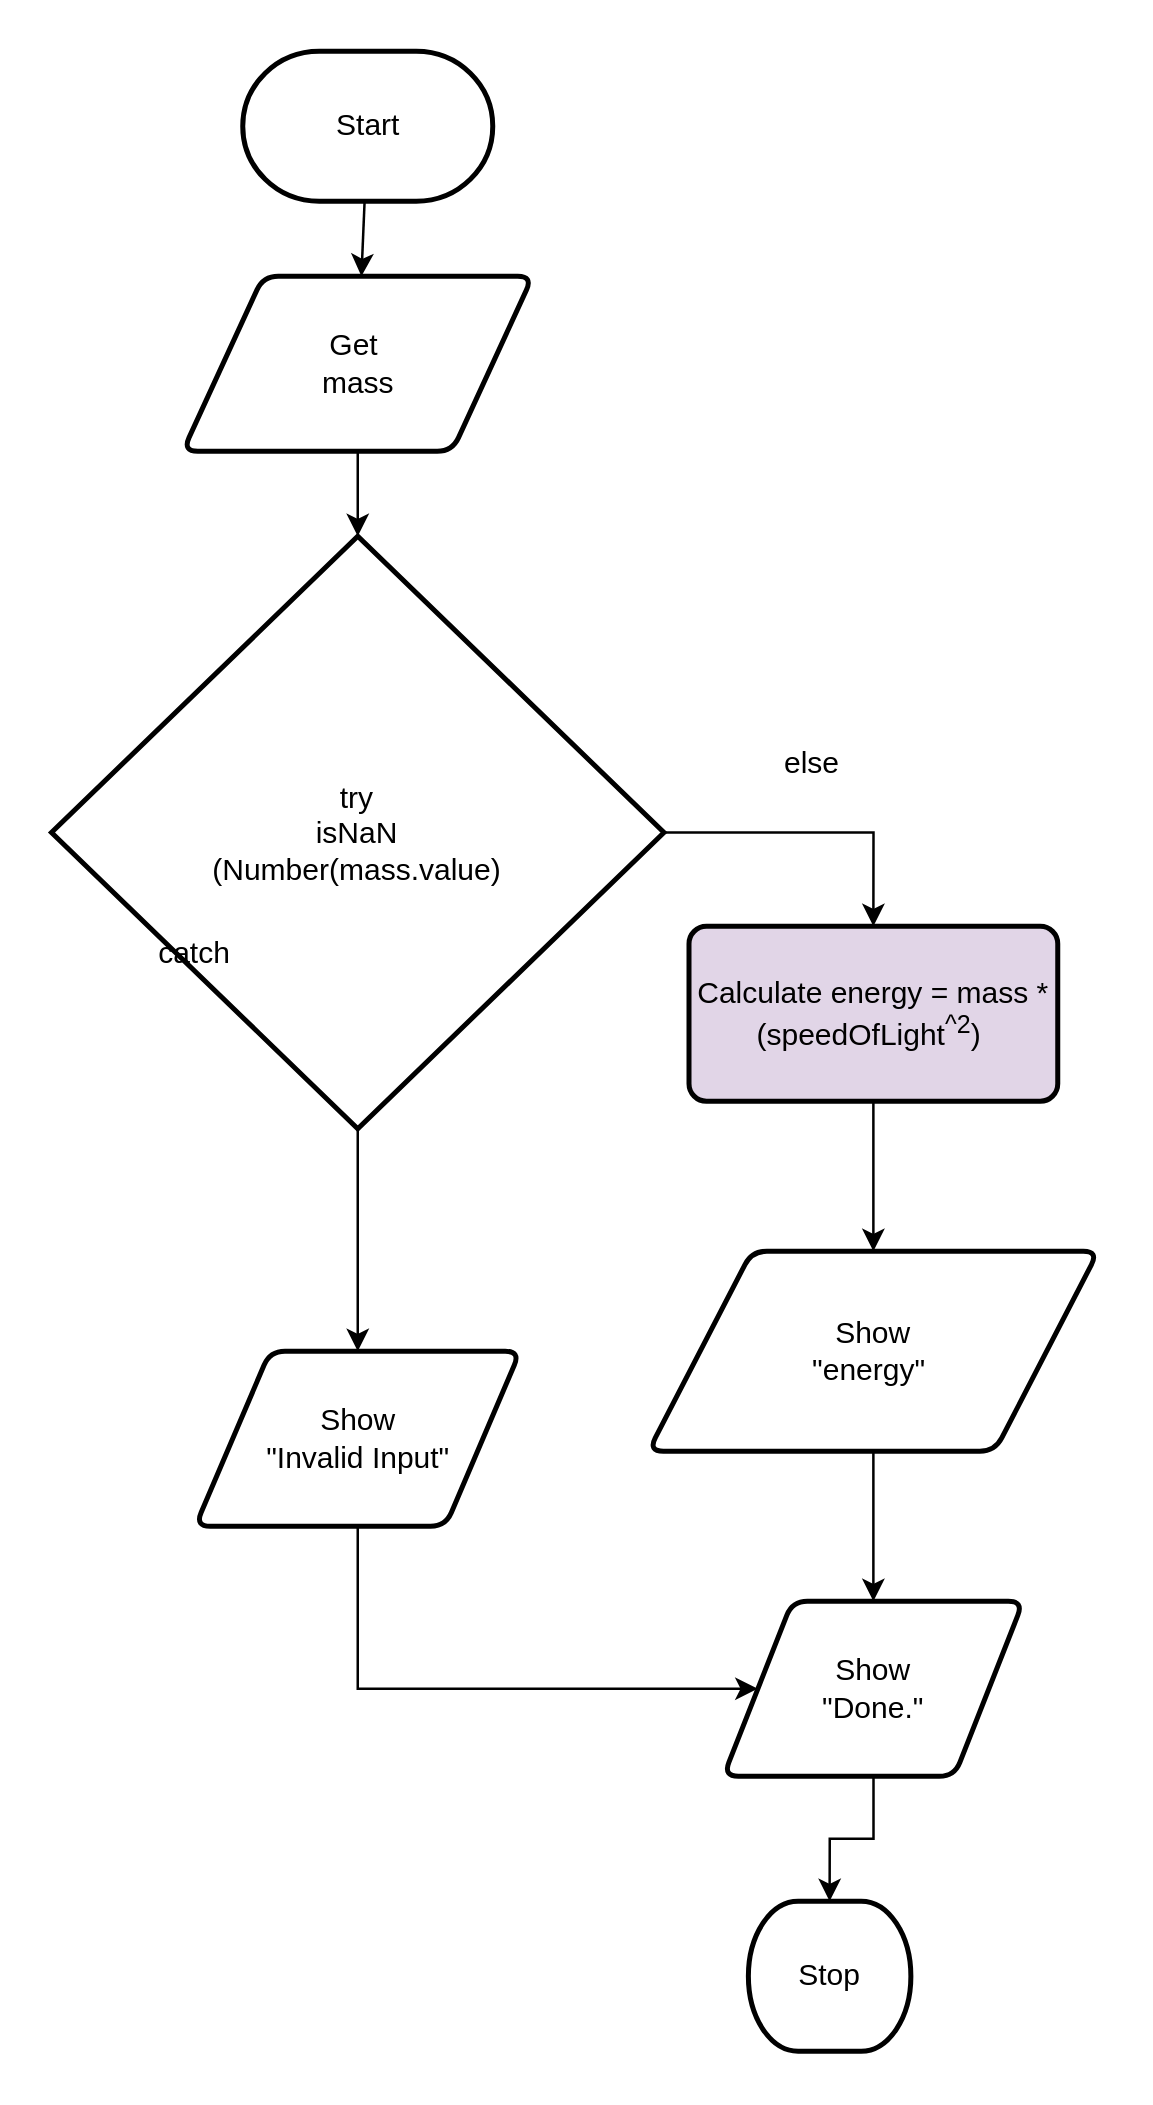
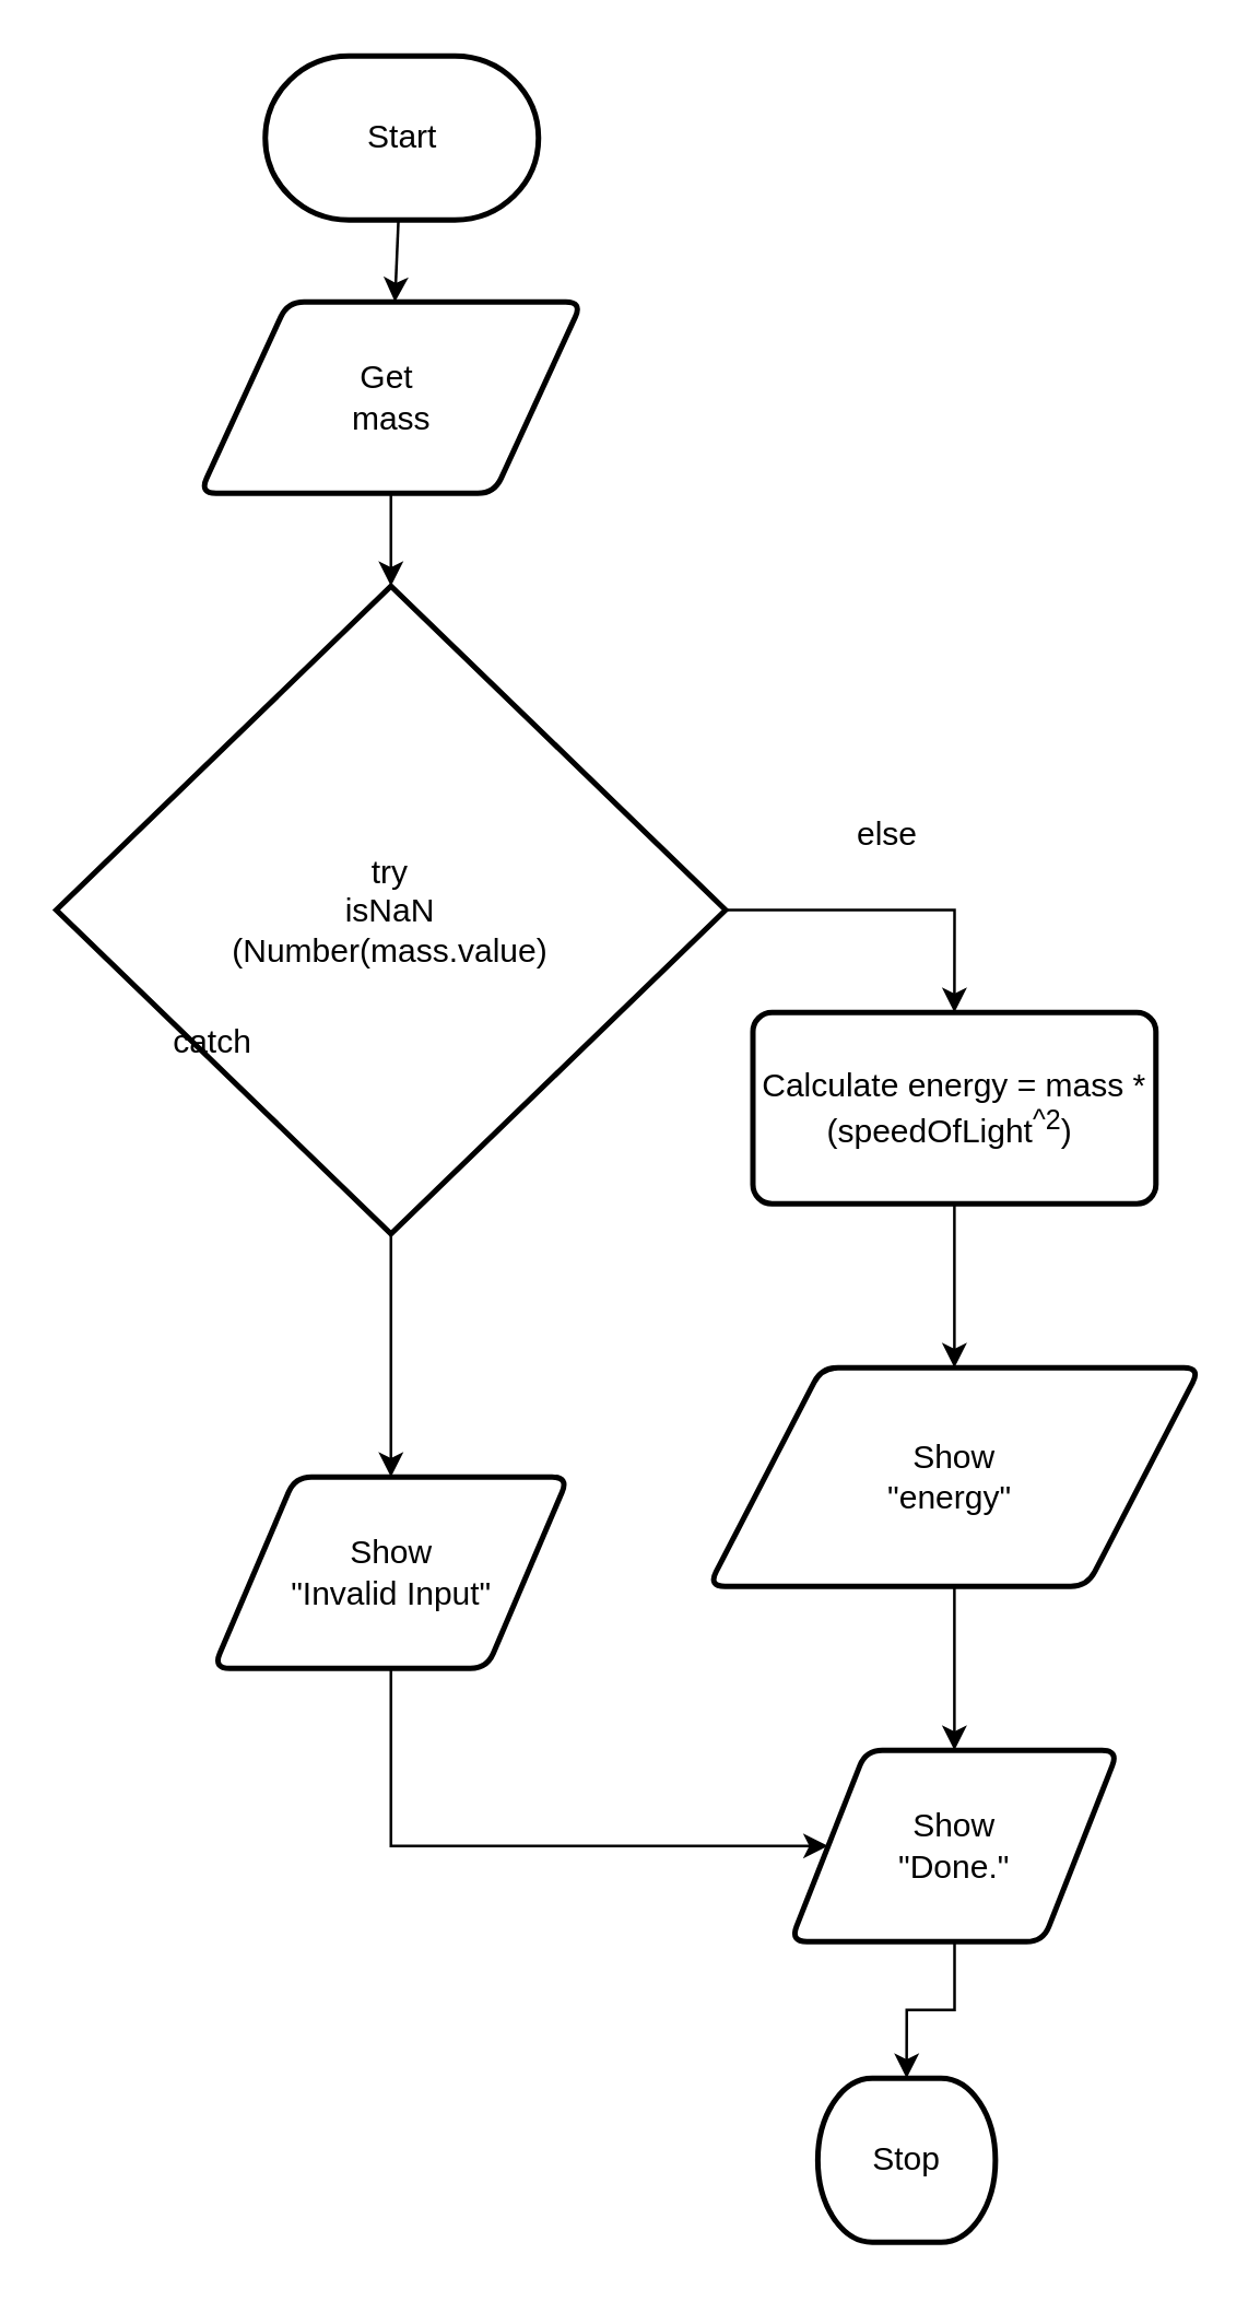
- <mxCell id="19" value="Calculate energy = mass * (speedOfLight&lt;sup&gt;^2&lt;/sup&gt;)&amp;nbsp;" style="rounded=1;whiteSpace=wrap;html=1;absoluteArcSize=1;arcSize=14;strokeWidth=2;fillColor=#e1d5e7;" vertex="1" parent="1"><mxGeometry x="275" y="370" width="147.5" height="70" as="geometry" /></mxCell>
+ <mxCell id="19" value="Calculate energy = mass * (speedOfLight&lt;sup&gt;^2&lt;/sup&gt;)&amp;nbsp;" style="rounded=1;whiteSpace=wrap;html=1;absoluteArcSize=1;arcSize=14;strokeWidth=2;" vertex="1" parent="1"><mxGeometry x="275" y="370" width="147.5" height="70" as="geometry" /></mxCell>
